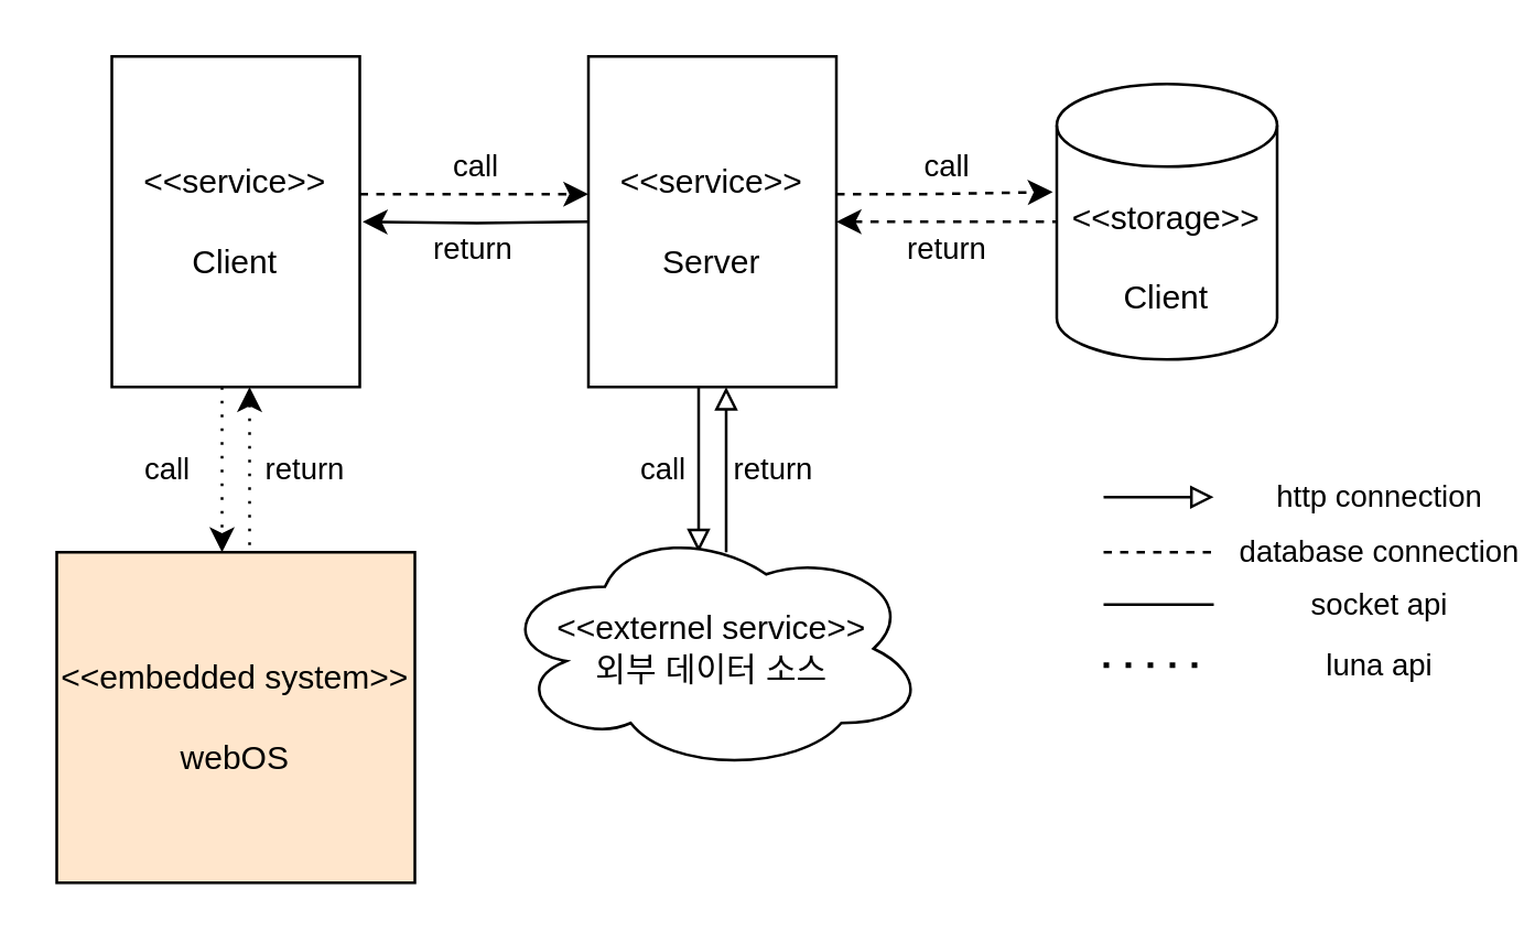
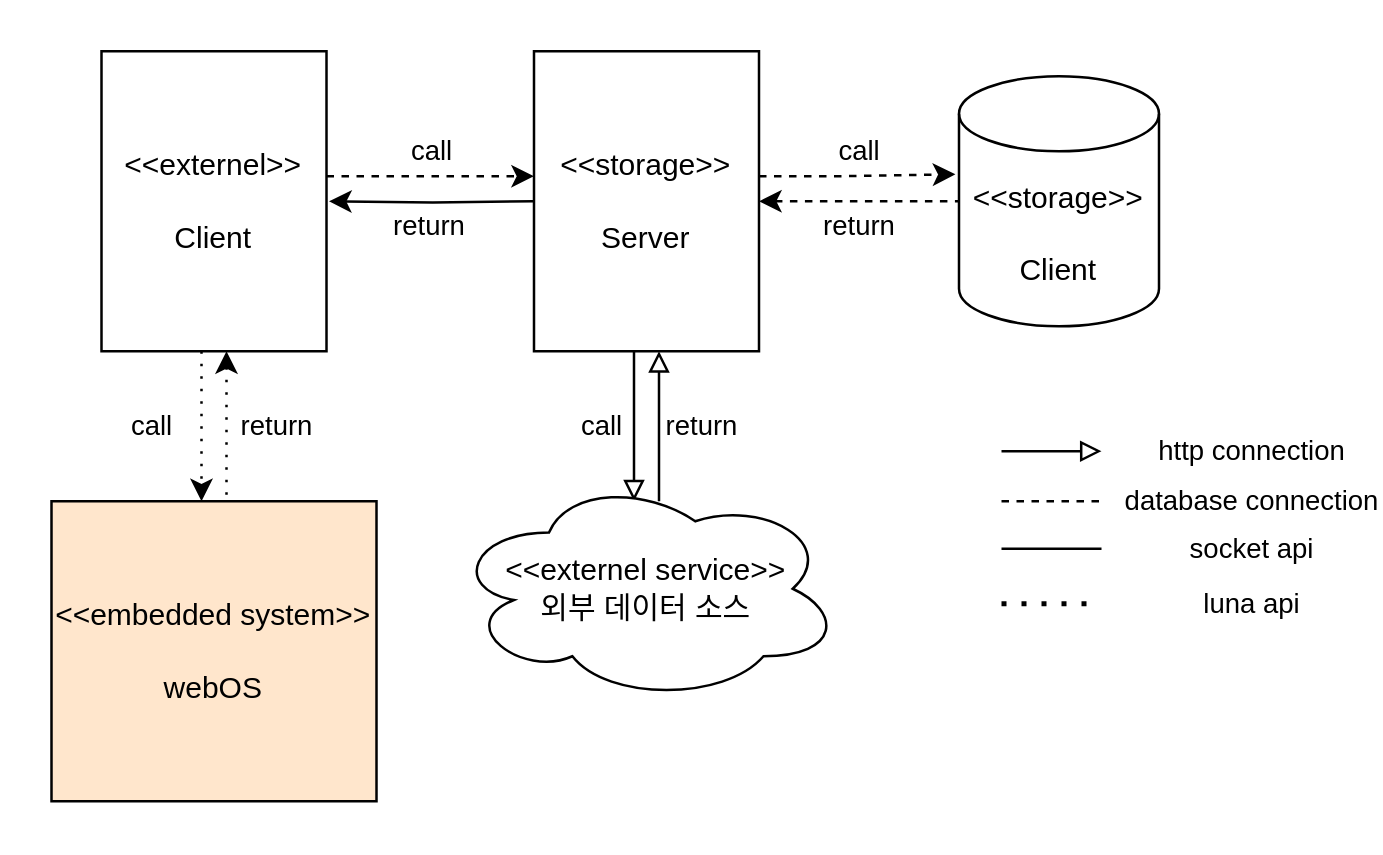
- <mxCell id="4" value="&amp;lt;&amp;lt;service&amp;gt;&amp;gt;&lt;br&gt;&lt;br&gt;Client" style="rounded=0;whiteSpace=wrap;html=1;" vertex="1" parent="1"><mxGeometry x="40" y="20" width="90" height="120" as="geometry" /></mxCell>
+ <mxCell id="4" value="&amp;lt;&amp;lt;externel&amp;gt;&amp;gt;&lt;br&gt;&lt;br&gt;Client" style="rounded=0;whiteSpace=wrap;html=1;" vertex="1" parent="1"><mxGeometry x="40" y="20" width="90" height="120" as="geometry" /></mxCell>
- <mxCell id="5" value="&amp;lt;&amp;lt;service&amp;gt;&amp;gt;&lt;br&gt;&lt;br&gt;Server" style="rounded=0;whiteSpace=wrap;html=1;" vertex="1" parent="1"><mxGeometry x="213" y="20" width="90" height="120" as="geometry" /></mxCell>
+ <mxCell id="5" value="&amp;lt;&amp;lt;storage&amp;gt;&amp;gt;&lt;br&gt;&lt;br&gt;Server" style="rounded=0;whiteSpace=wrap;html=1;" vertex="1" parent="1"><mxGeometry x="213" y="20" width="90" height="120" as="geometry" /></mxCell>
